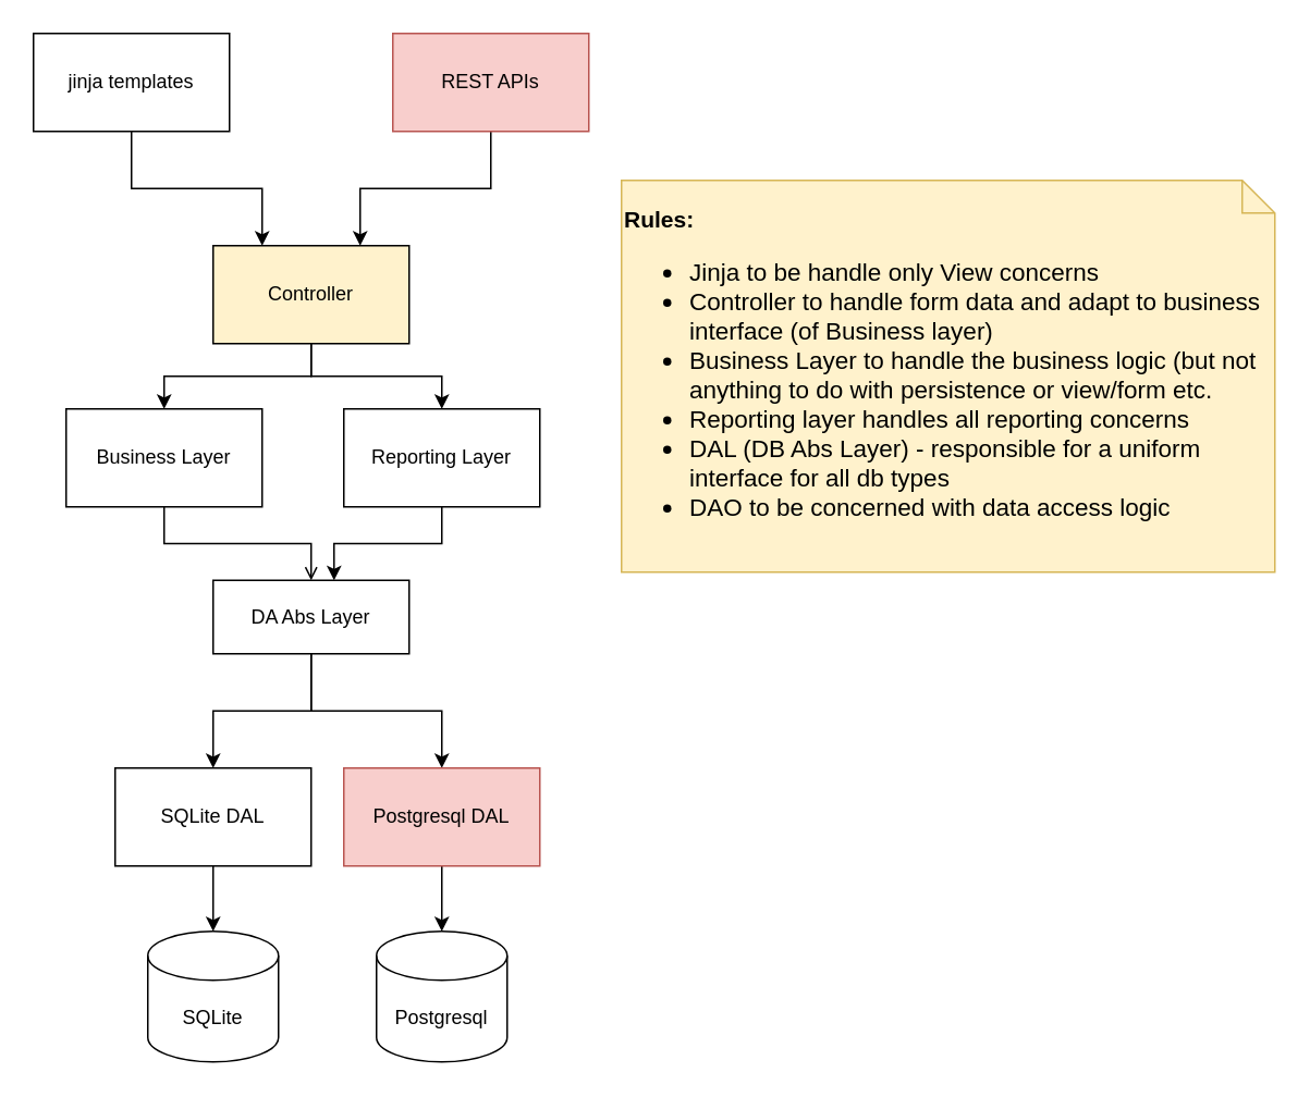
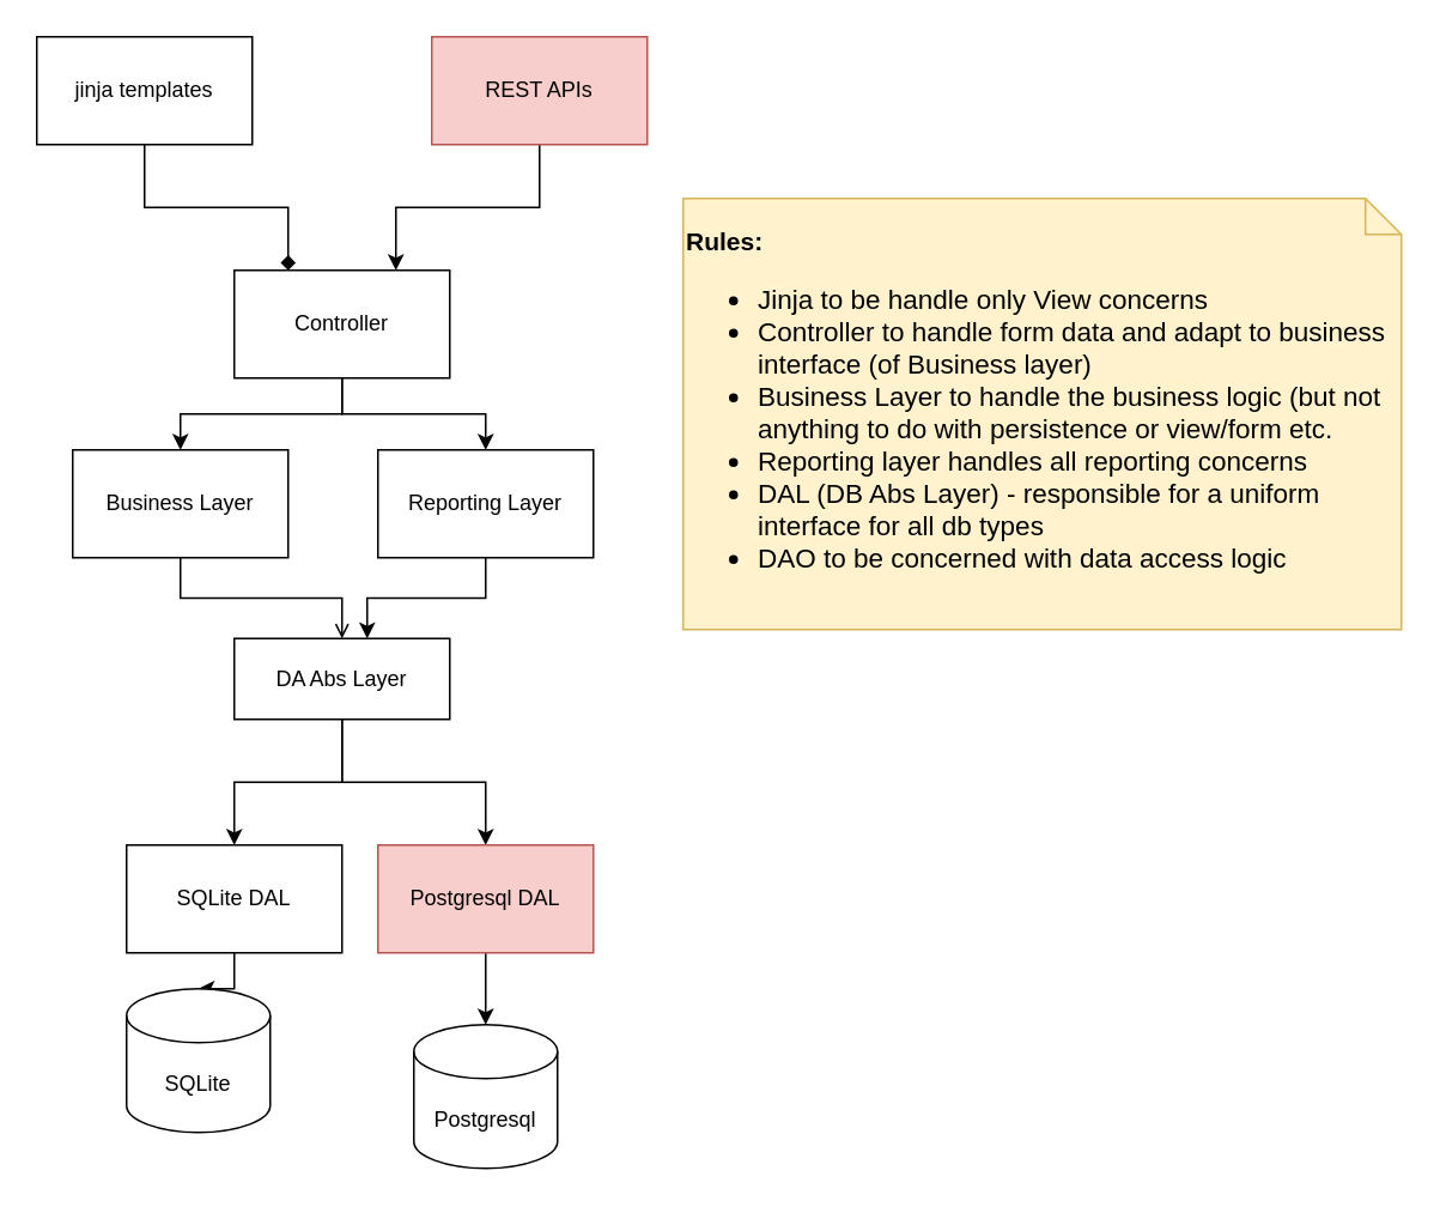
- <mxCell id="2" style="edgeStyle=orthogonalEdgeStyle;rounded=0;orthogonalLoop=1;jettySize=auto;html=1;exitX=0.5;exitY=1;exitDx=0;exitDy=0;entryX=0.25;entryY=0;entryDx=0;entryDy=0;" parent="1" source="3" target="6" edge="1"><mxGeometry relative="1" as="geometry" /></mxCell>
+ <mxCell id="2" style="edgeStyle=orthogonalEdgeStyle;rounded=0;orthogonalLoop=1;jettySize=auto;html=1;exitX=0.5;exitY=1;exitDx=0;exitDy=0;entryX=0.25;entryY=0;entryDx=0;entryDy=0;endArrow=diamond;" parent="1" source="3" target="6" edge="1"><mxGeometry relative="1" as="geometry" /></mxCell>
- <mxCell id="6" value="Controller" style="rounded=0;whiteSpace=wrap;html=1;fillColor=#fff2cc;" parent="1" vertex="1"><mxGeometry x="130" y="150" width="120" height="60" as="geometry" /></mxCell>
+ <mxCell id="6" value="Controller" style="rounded=0;whiteSpace=wrap;html=1;" parent="1" vertex="1"><mxGeometry x="130" y="150" width="120" height="60" as="geometry" /></mxCell>
- <mxCell id="15" value="SQLite" style="shape=cylinder3;whiteSpace=wrap;html=1;boundedLbl=1;backgroundOutline=1;size=15;" parent="1" vertex="1"><mxGeometry x="90" y="570" width="80" height="80" as="geometry" /></mxCell>
+ <mxCell id="15" value="SQLite" style="shape=cylinder3;whiteSpace=wrap;html=1;boundedLbl=1;backgroundOutline=1;size=15;" parent="1" vertex="1"><mxGeometry x="70" y="550" width="80" height="80" as="geometry" /></mxCell>
